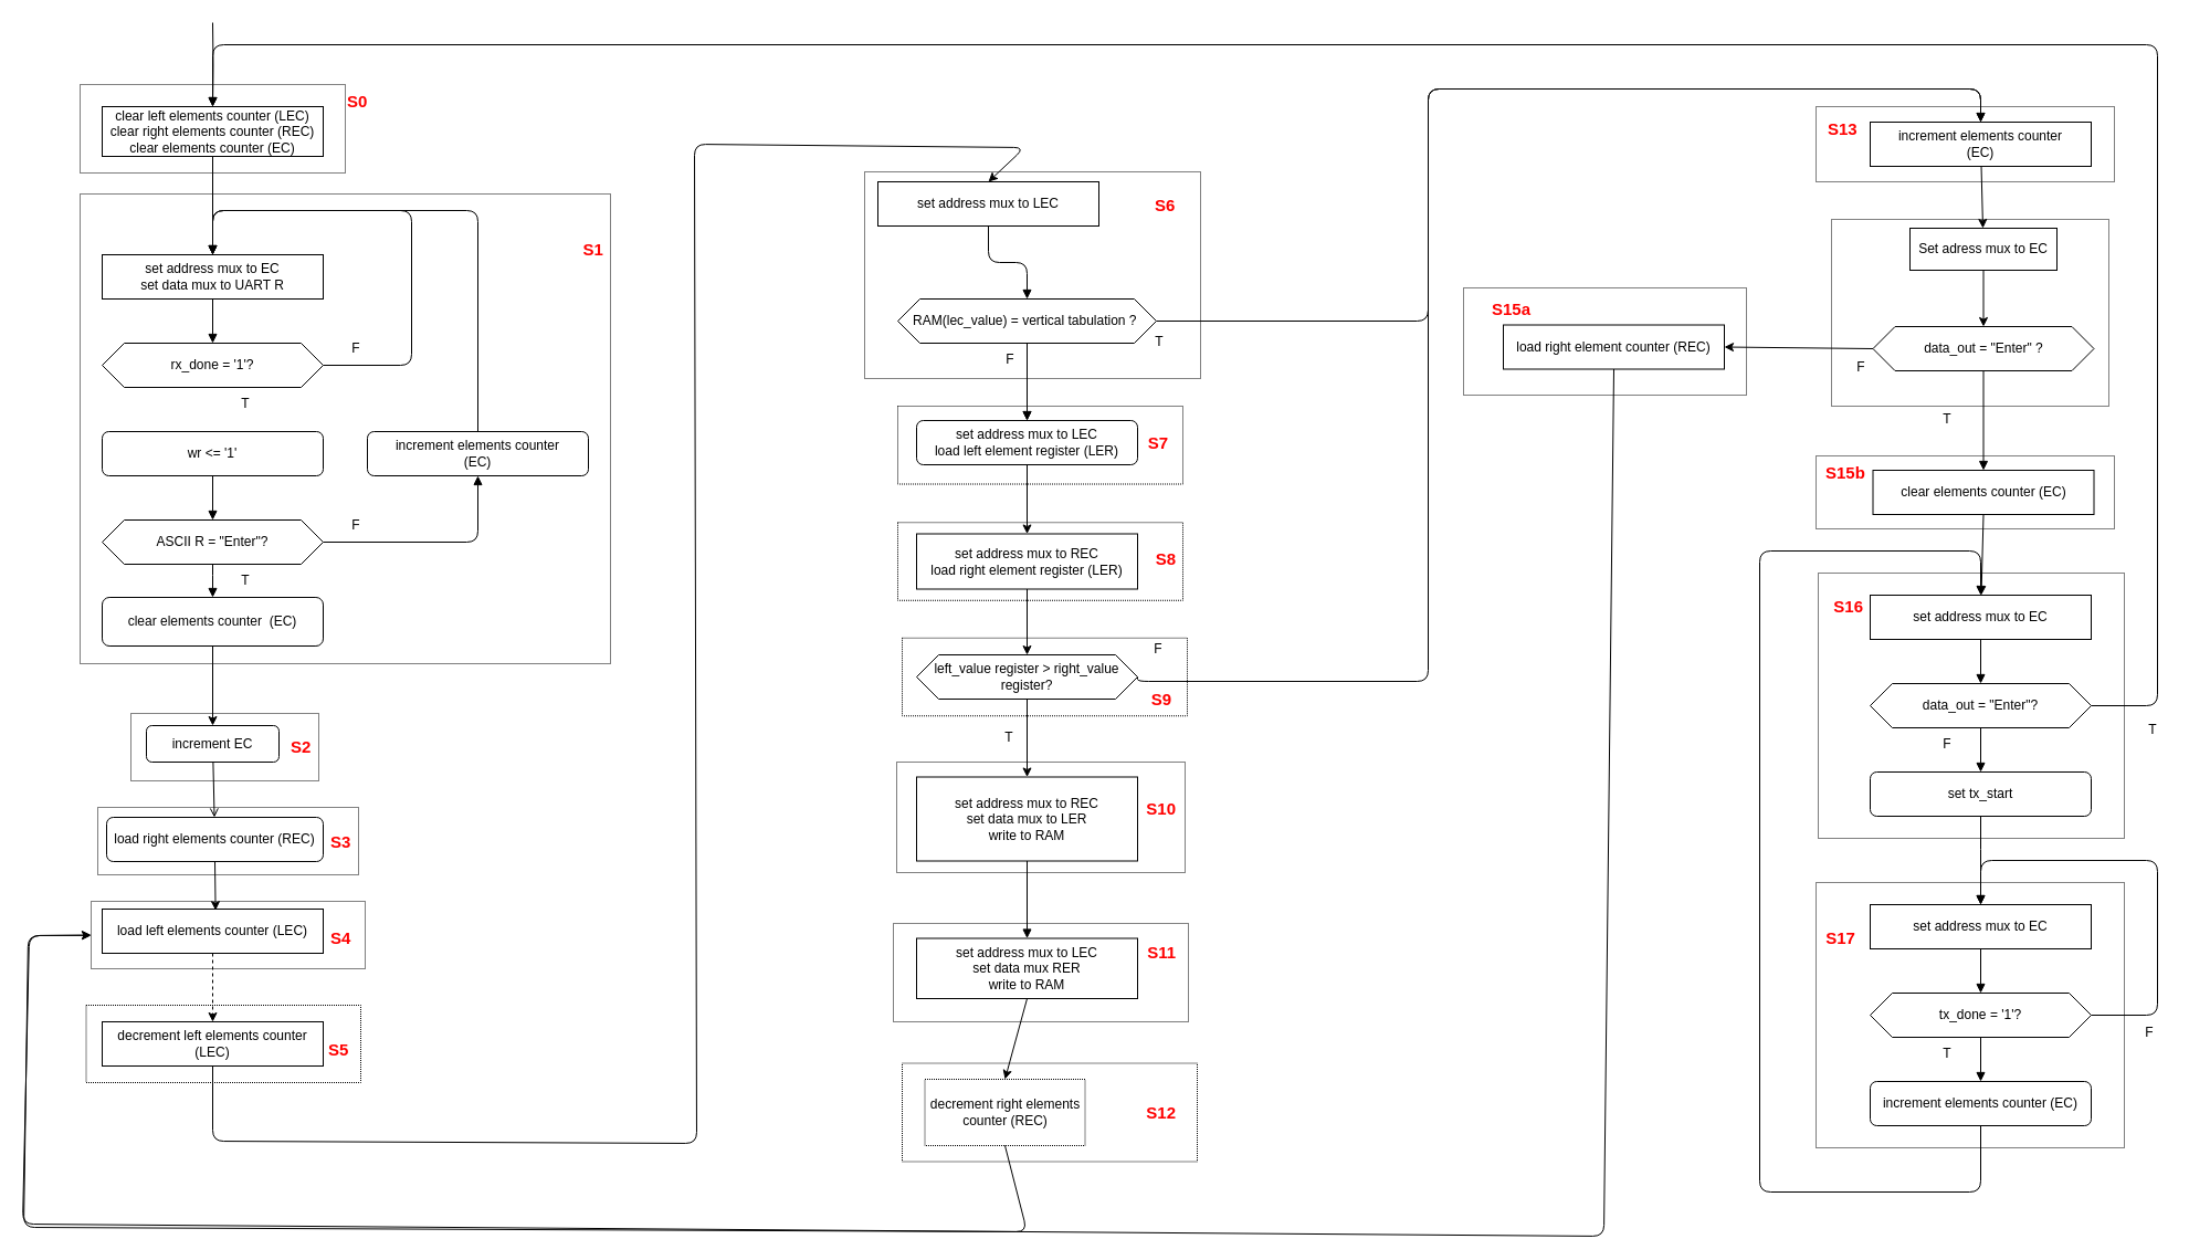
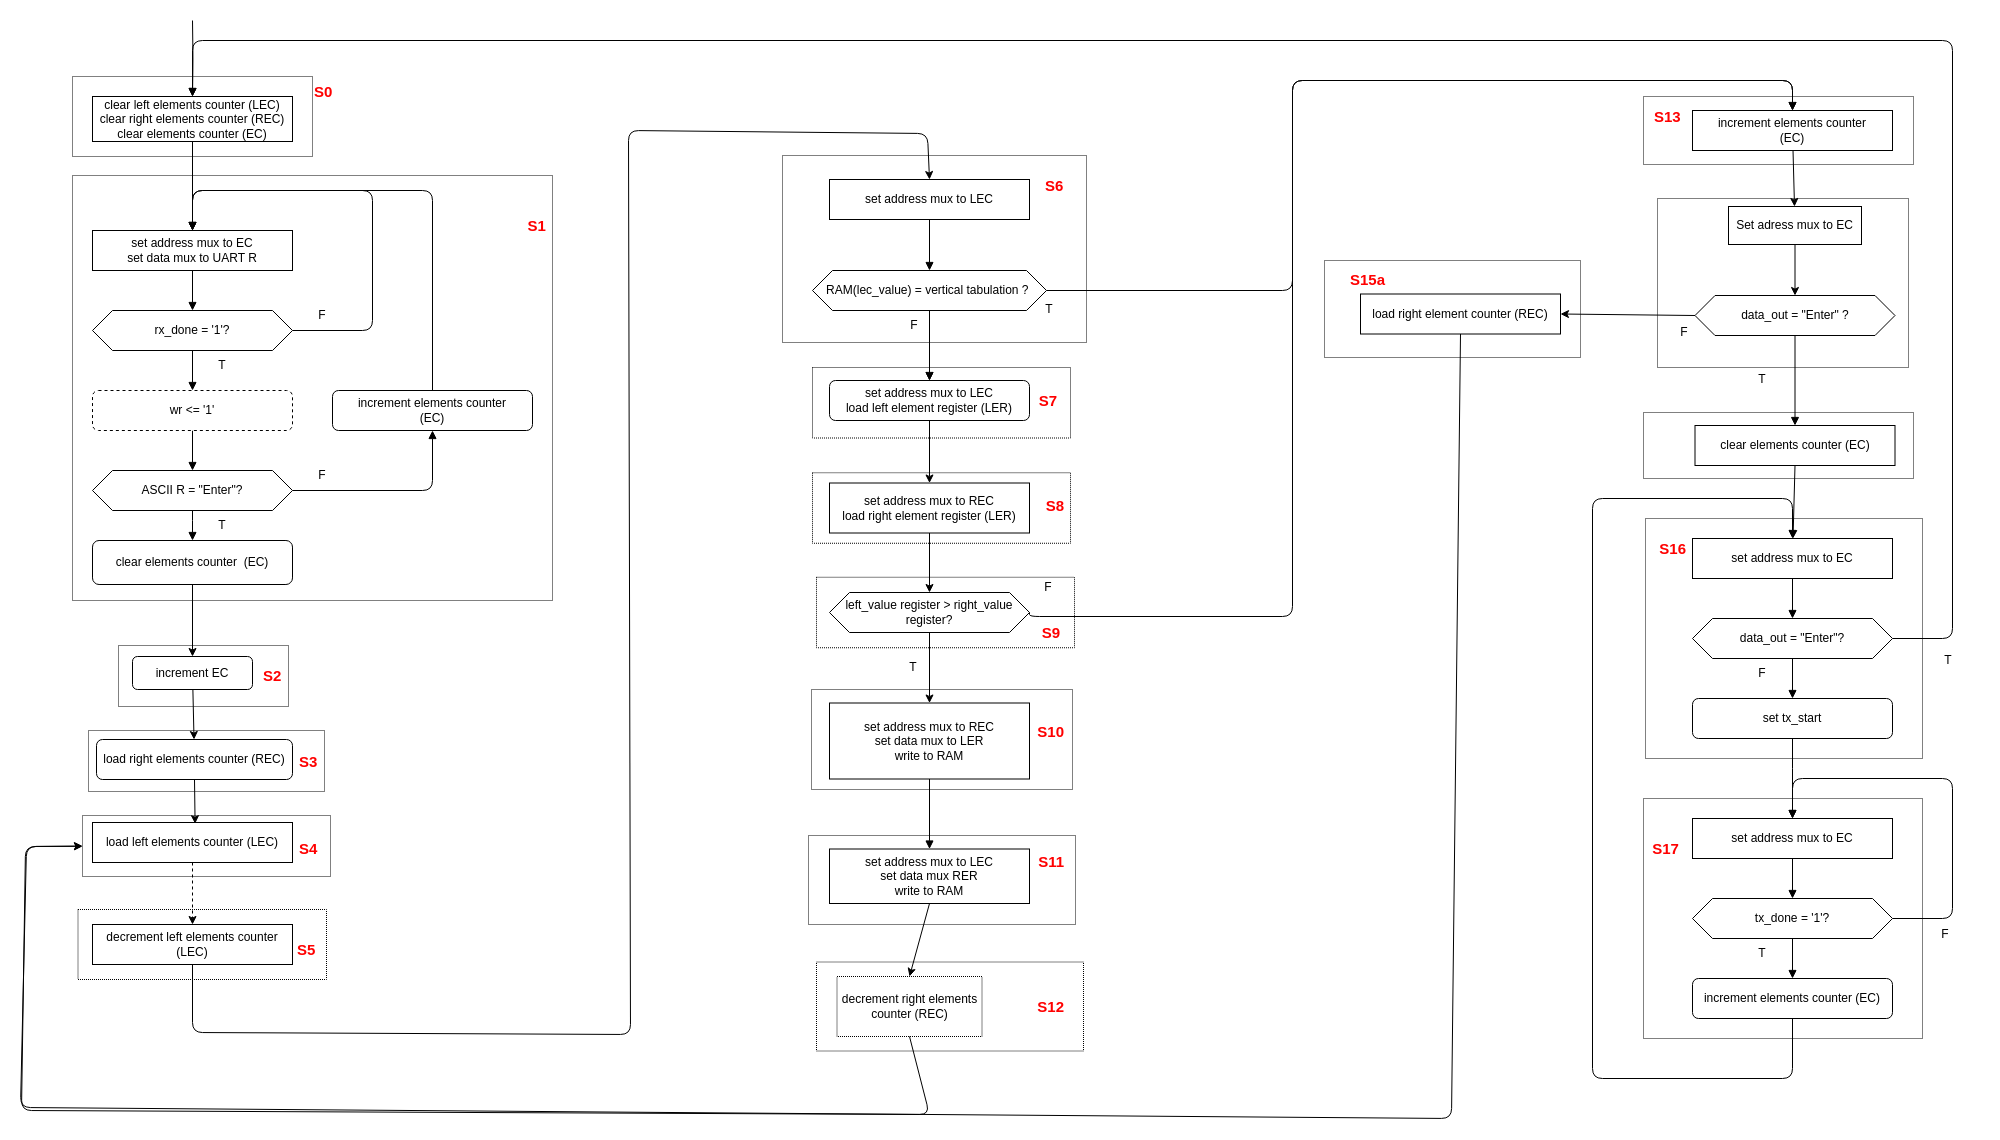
- <mxCell id="44" value="set address mux to LEC" style="rounded=0;whiteSpace=wrap;html=1;" parent="1" vertex="1"><mxGeometry x="794" y="164" width="200" height="40" as="geometry" /></mxCell>
+ <mxCell id="44" value="set address mux to LEC" style="rounded=0;whiteSpace=wrap;html=1;" parent="1" vertex="1"><mxGeometry x="829" y="179" width="200" height="40" as="geometry" /></mxCell>
+ <mxCell id="22" style="edgeStyle=orthogonalEdgeStyle;rounded=1;orthogonalLoop=1;jettySize=auto;html=1;exitX=0.5;exitY=1;exitDx=0;exitDy=0;entryX=0.5;entryY=0;entryDx=0;entryDy=0;endArrow=block;endFill=1;" parent="1" source="23" target="26" edge="1"><mxGeometry relative="1" as="geometry" /></mxCell>
- <mxCell id="26" value="wr &amp;lt;= '1'" style="rounded=1;whiteSpace=wrap;html=1;" parent="1" vertex="1"><mxGeometry x="92" y="390" width="200" height="40" as="geometry" /></mxCell>
+ <mxCell id="26" value="wr &amp;lt;= '1'" style="rounded=1;whiteSpace=wrap;html=1;dashed=1;" parent="1" vertex="1"><mxGeometry x="92" y="390" width="200" height="40" as="geometry" /></mxCell>
- <mxCell id="85" value="S15b&amp;nbsp;" style="text;html=1;strokeColor=none;fillColor=none;align=right;verticalAlign=middle;whiteSpace=wrap;rounded=0;dashed=1;dashPattern=1 1;fontStyle=1;fontColor=#FF0000;fontSize=15;" parent="1" vertex="1"><mxGeometry x="1654" y="412" width="40" height="30" as="geometry" /></mxCell>
- <mxCell id="104" value="" style="edgeStyle=none;html=1;endArrow=open;" edge="1" parent="1" source="105" target="107"><mxGeometry relative="1" as="geometry" /></mxCell>
+ <mxCell id="104" value="" style="edgeStyle=none;html=1;" edge="1" parent="1" source="105" target="107"><mxGeometry relative="1" as="geometry" /></mxCell>
